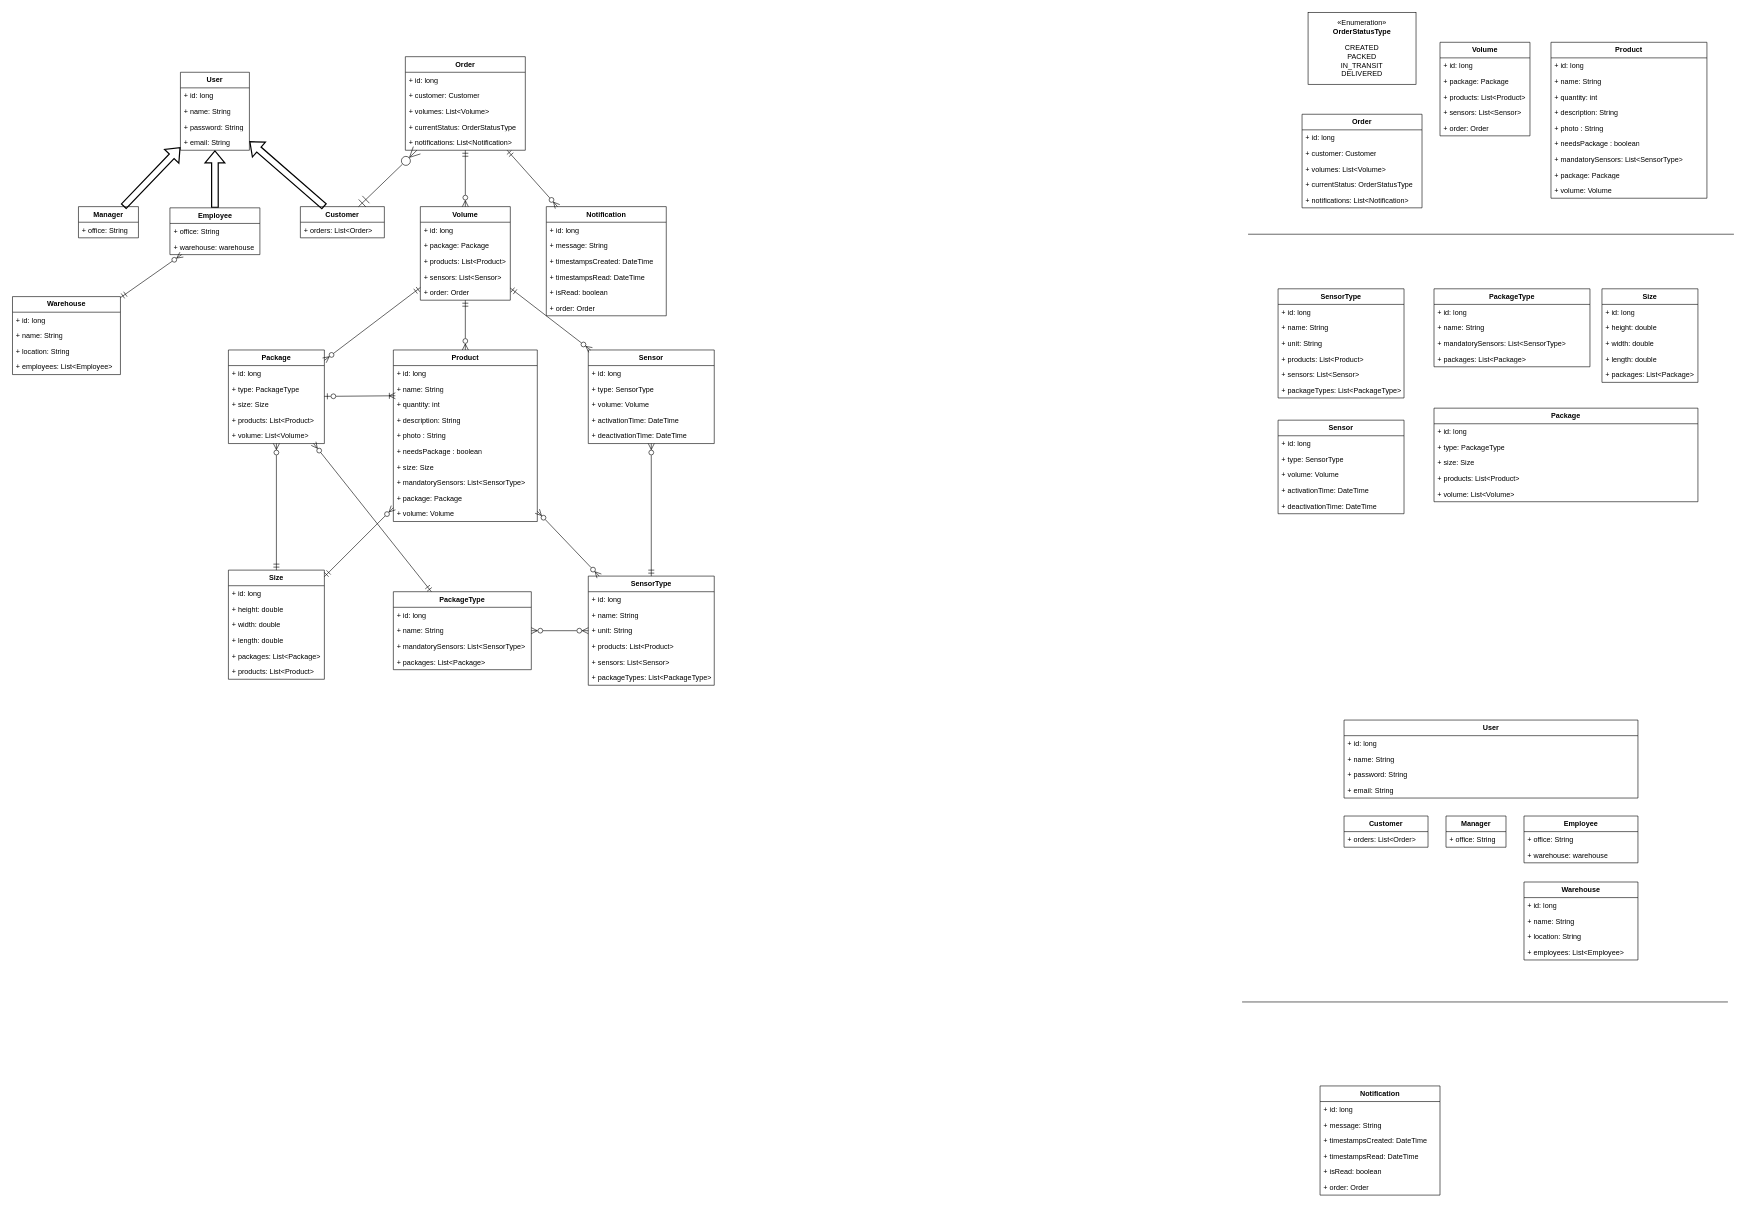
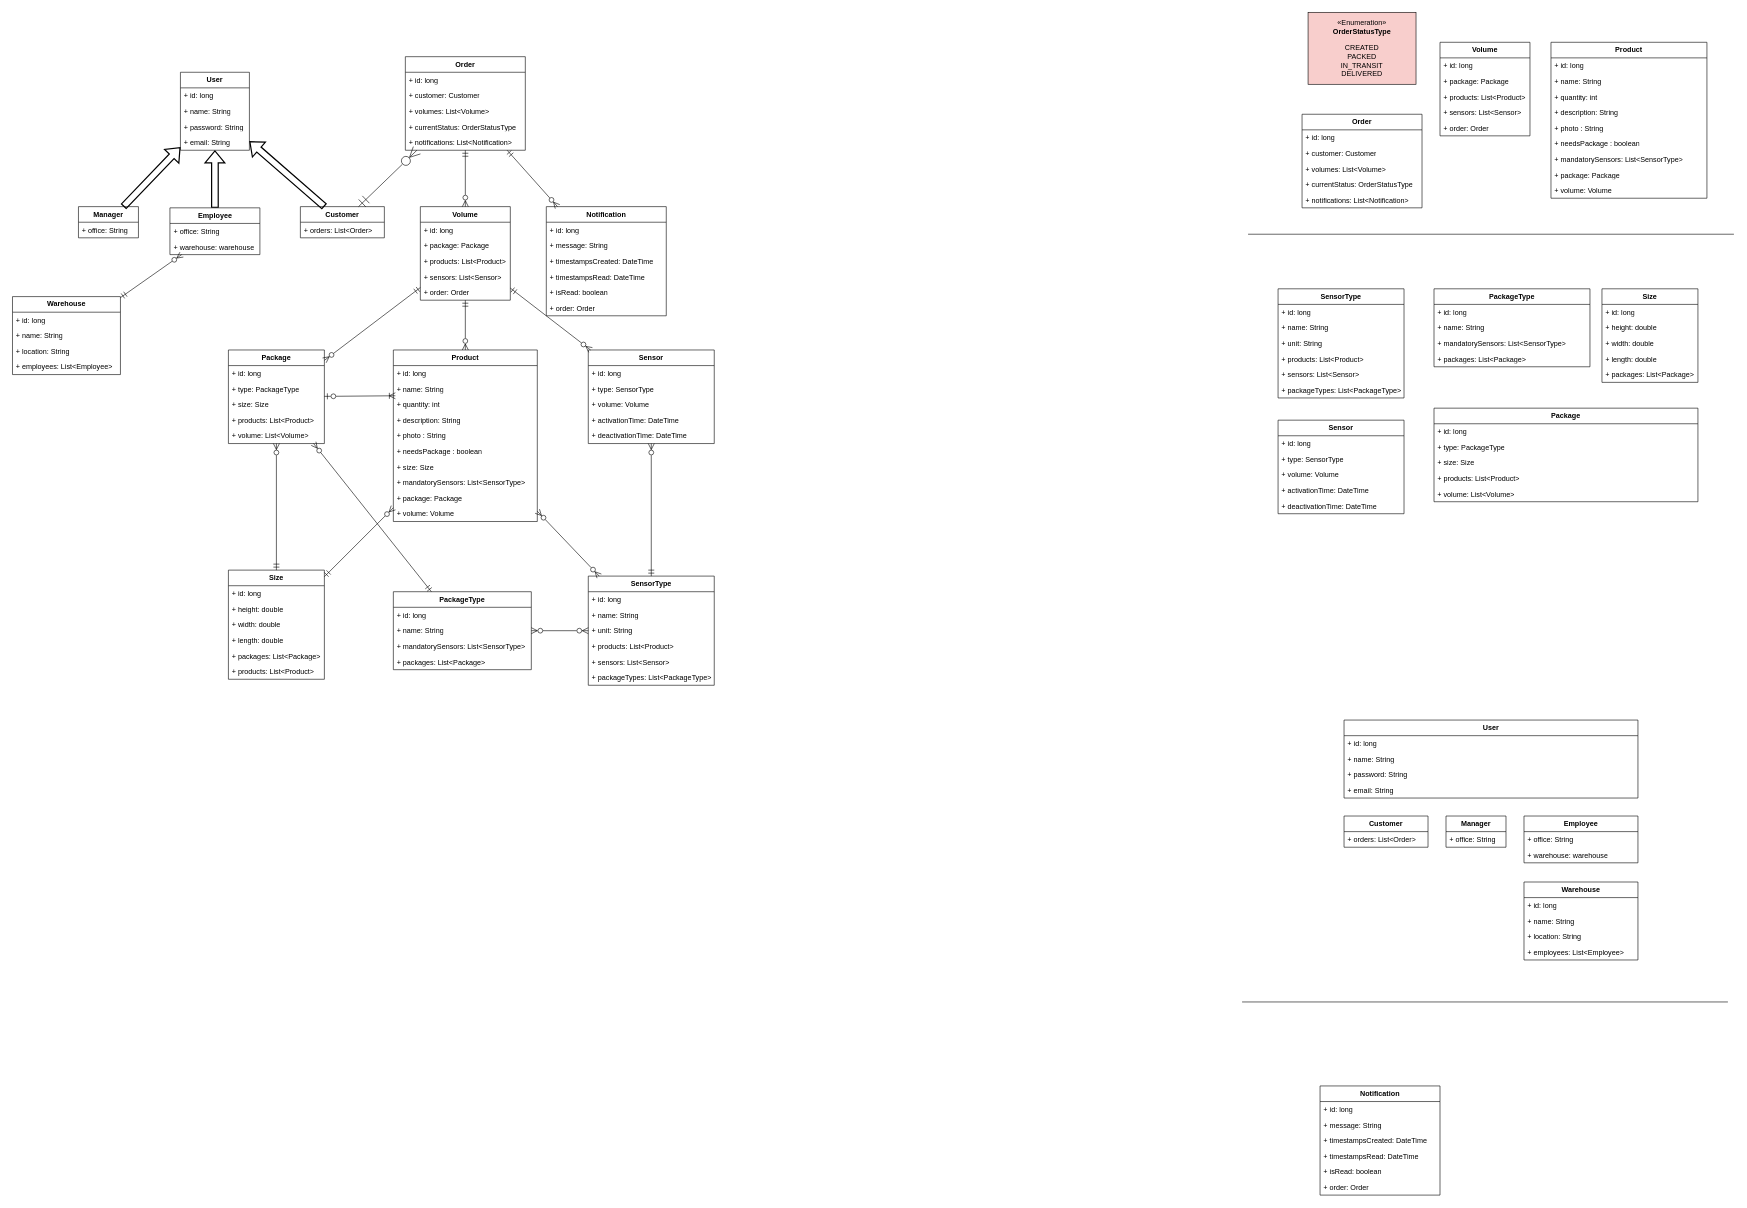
- <mxCell id="72" value="«Enumeration»&lt;br&gt;&lt;b&gt;OrderStatusType&lt;br&gt;&lt;/b&gt;&lt;div&gt;&lt;b&gt;&lt;br&gt;&lt;/b&gt;&lt;/div&gt;&lt;div&gt;CREATED&lt;/div&gt;&lt;div&gt;PACKED&lt;/div&gt;&lt;div&gt;IN_TRANSIT&lt;/div&gt;&lt;div&gt;DELIVERED&lt;b&gt;&lt;/b&gt;&lt;/div&gt;" style="html=1;dropTarget=0;whiteSpace=wrap;" parent="1" vertex="1"><mxGeometry x="2180" y="20" width="180" height="120" as="geometry" /></mxCell>
+ <mxCell id="72" value="«Enumeration»&lt;br&gt;&lt;b&gt;OrderStatusType&lt;br&gt;&lt;/b&gt;&lt;div&gt;&lt;b&gt;&lt;br&gt;&lt;/b&gt;&lt;/div&gt;&lt;div&gt;CREATED&lt;/div&gt;&lt;div&gt;PACKED&lt;/div&gt;&lt;div&gt;IN_TRANSIT&lt;/div&gt;&lt;div&gt;DELIVERED&lt;b&gt;&lt;/b&gt;&lt;/div&gt;" style="html=1;dropTarget=0;whiteSpace=wrap;fillColor=#f8cecc;" parent="1" vertex="1"><mxGeometry x="2180" y="20" width="180" height="120" as="geometry" /></mxCell>
